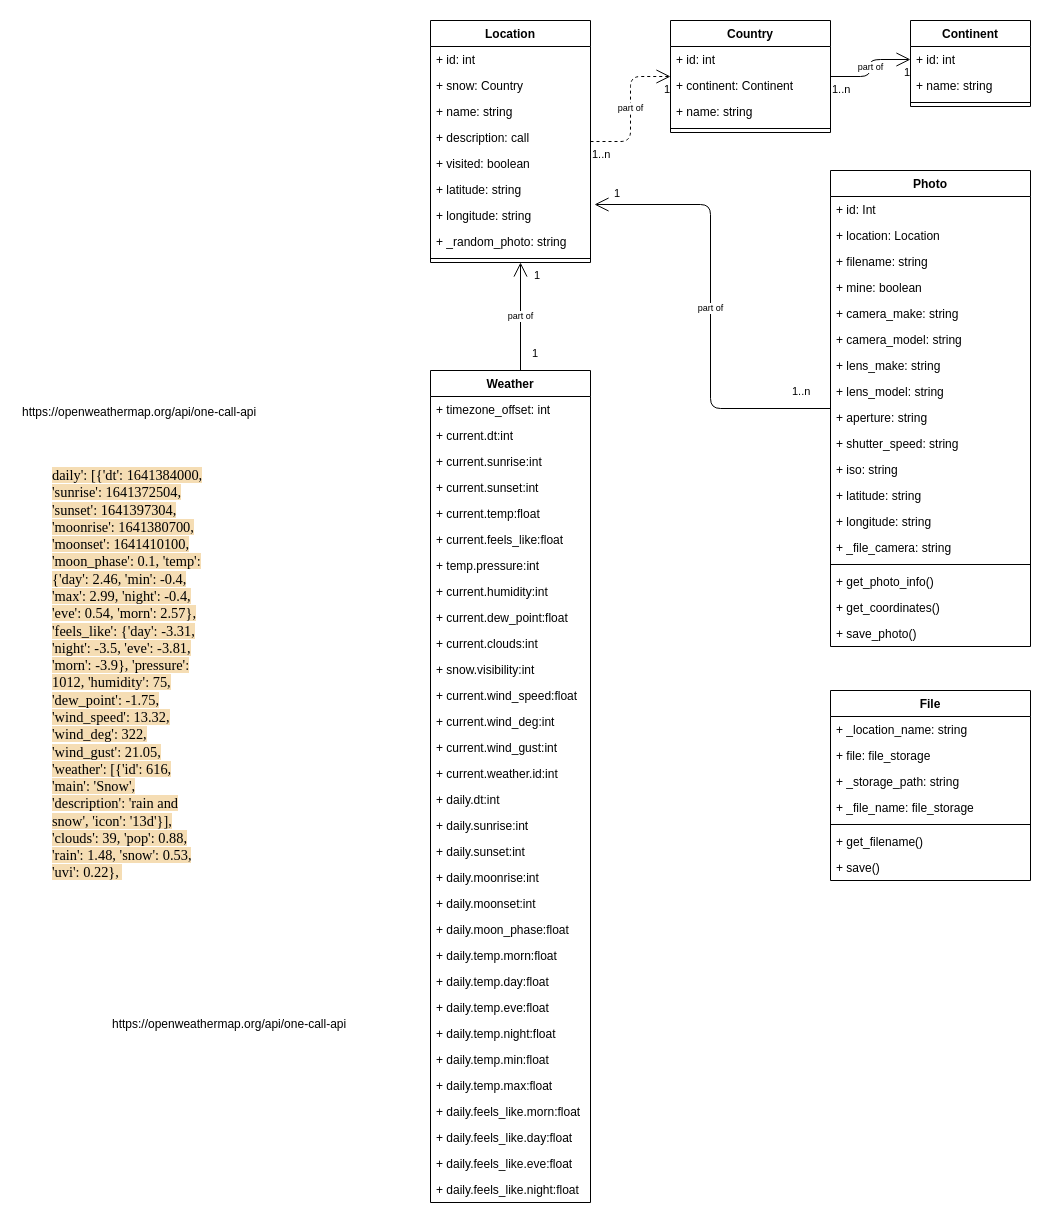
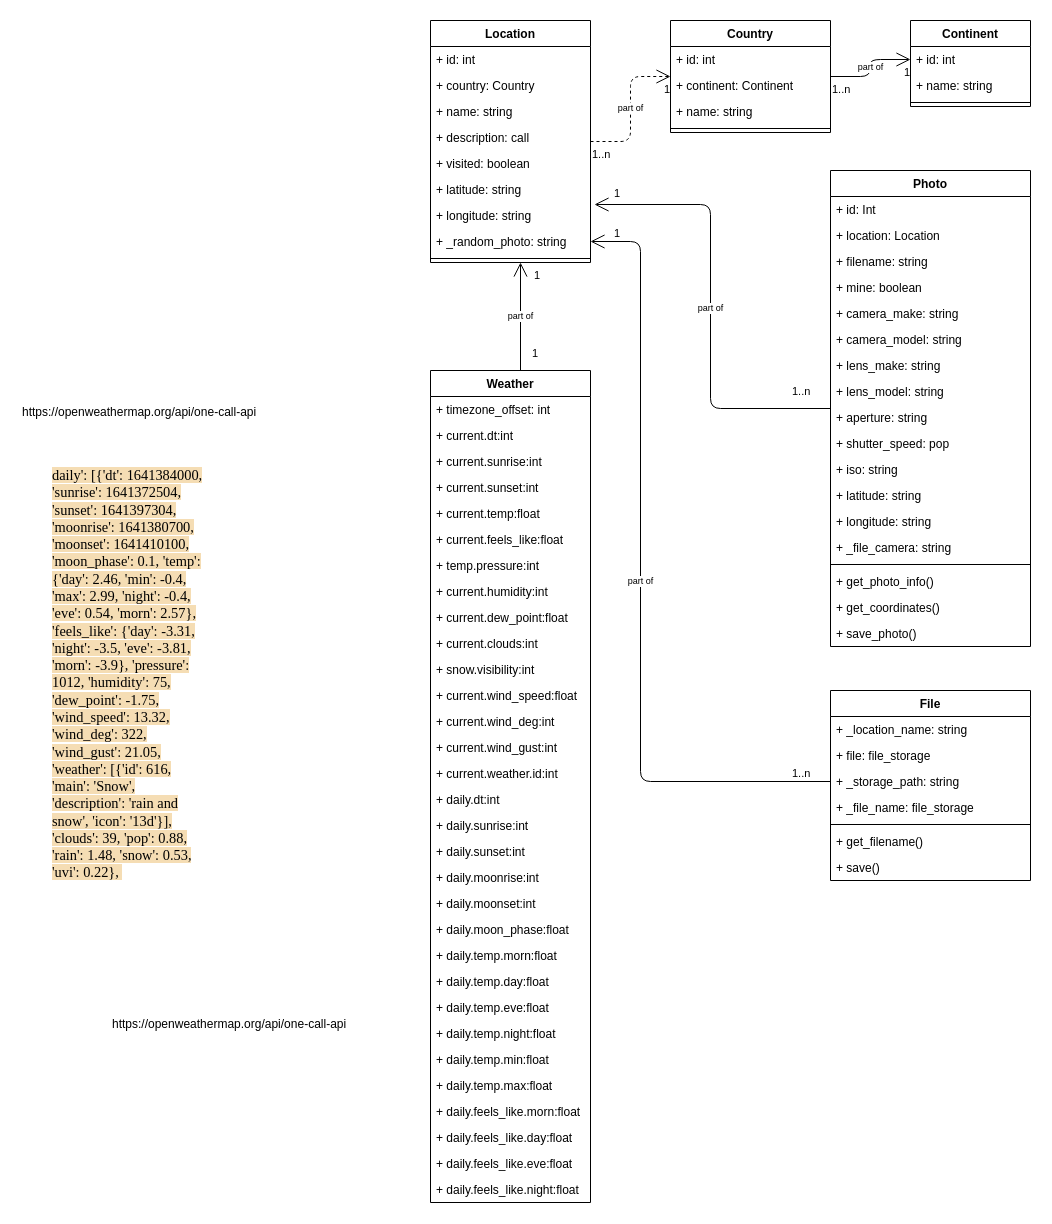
- <mxCell id="9" value="+ snow: Country" style="text;strokeColor=none;fillColor=none;align=left;verticalAlign=top;spacingLeft=4;spacingRight=4;overflow=hidden;rotatable=0;points=[[0,0.5],[1,0.5]];portConstraint=eastwest;" parent="7" vertex="1"><mxGeometry y="52" width="160" height="26" as="geometry" /></mxCell>
+ <mxCell id="9" value="+ country: Country" style="text;strokeColor=none;fillColor=none;align=left;verticalAlign=top;spacingLeft=4;spacingRight=4;overflow=hidden;rotatable=0;points=[[0,0.5],[1,0.5]];portConstraint=eastwest;" parent="7" vertex="1"><mxGeometry y="52" width="160" height="26" as="geometry" /></mxCell>
- <mxCell id="37" value="+ shutter_speed: string" style="text;strokeColor=none;fillColor=none;align=left;verticalAlign=top;spacingLeft=4;spacingRight=4;overflow=hidden;rotatable=0;points=[[0,0.5],[1,0.5]];portConstraint=eastwest;" parent="27" vertex="1"><mxGeometry y="260" width="200" height="26" as="geometry" /></mxCell>
+ <mxCell id="37" value="+ shutter_speed: pop" style="text;strokeColor=none;fillColor=none;align=left;verticalAlign=top;spacingLeft=4;spacingRight=4;overflow=hidden;rotatable=0;points=[[0,0.5],[1,0.5]];portConstraint=eastwest;" parent="27" vertex="1"><mxGeometry y="260" width="200" height="26" as="geometry" /></mxCell>
+ <mxCell id="57" value="part of" style="endArrow=open;html=1;endSize=12;startArrow=none;startSize=14;startFill=0;edgeStyle=orthogonalEdgeStyle;fontSize=9;exitX=0;exitY=0.5;exitDx=0;exitDy=0;entryX=1;entryY=0.5;entryDx=0;entryDy=0;" parent="1" source="52" edge="1" target="15"><mxGeometry relative="1" as="geometry"><mxPoint x="440" y="490" as="sourcePoint" /><mxPoint x="490" y="260" as="targetPoint" /><Array as="points"><mxPoint x="640" y="781" /><mxPoint x="640" y="241" /></Array></mxGeometry></mxCell>
+ <mxCell id="58" value="1..n" style="edgeLabel;resizable=0;html=1;align=left;verticalAlign=top;" parent="57" connectable="0" vertex="1"><mxGeometry x="-1" relative="1" as="geometry"><mxPoint x="-40" y="-21" as="offset" /></mxGeometry></mxCell>
+ <mxCell id="59" value="1" style="edgeLabel;resizable=0;html=1;align=right;verticalAlign=top;" parent="57" connectable="0" vertex="1"><mxGeometry x="1" relative="1" as="geometry"><mxPoint x="30" y="-21" as="offset" /></mxGeometry></mxCell>
